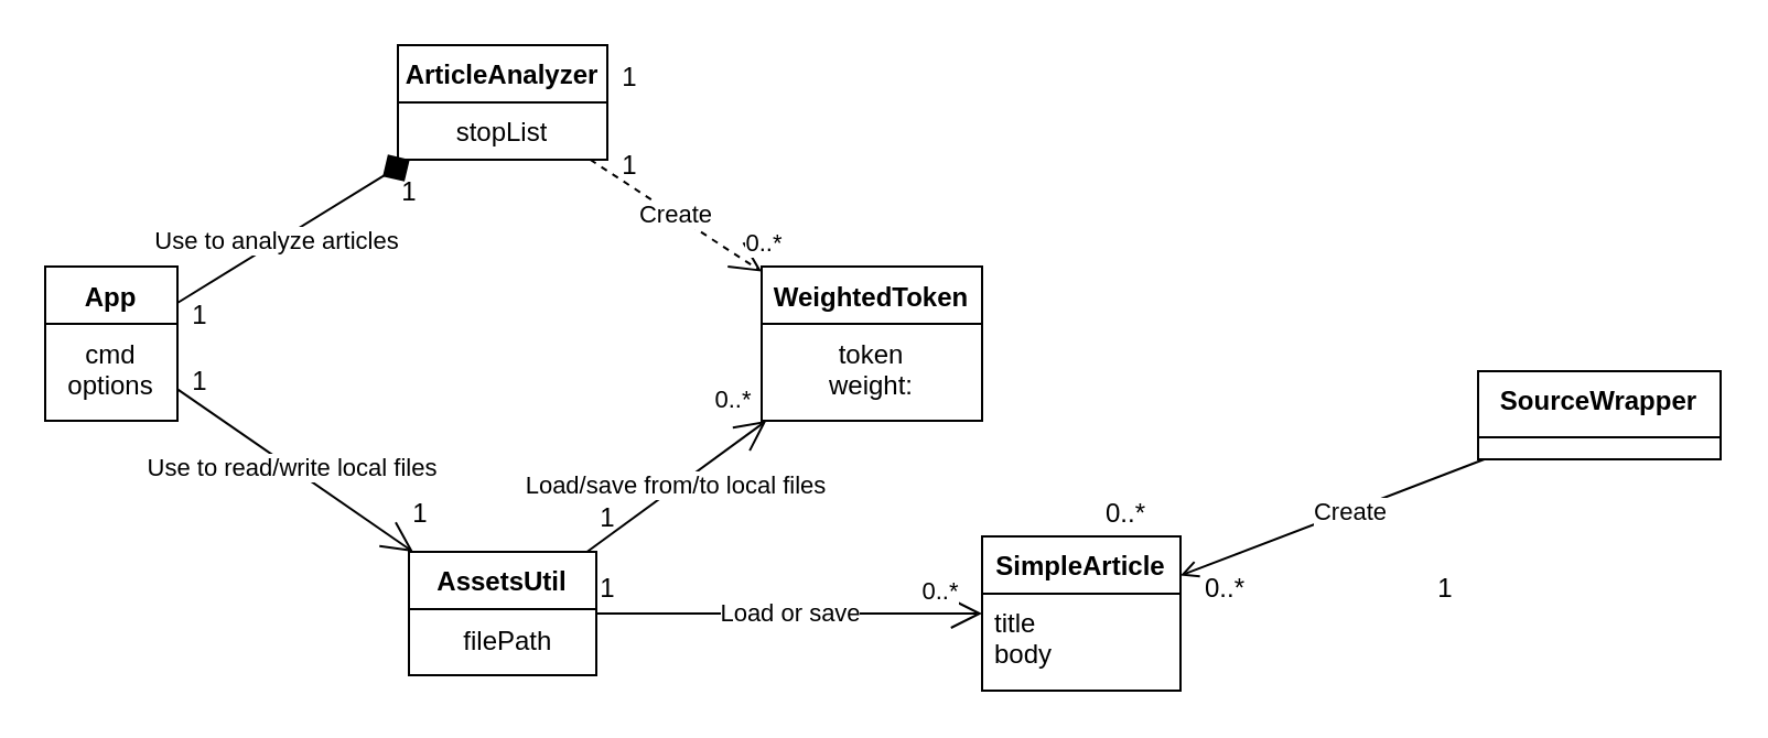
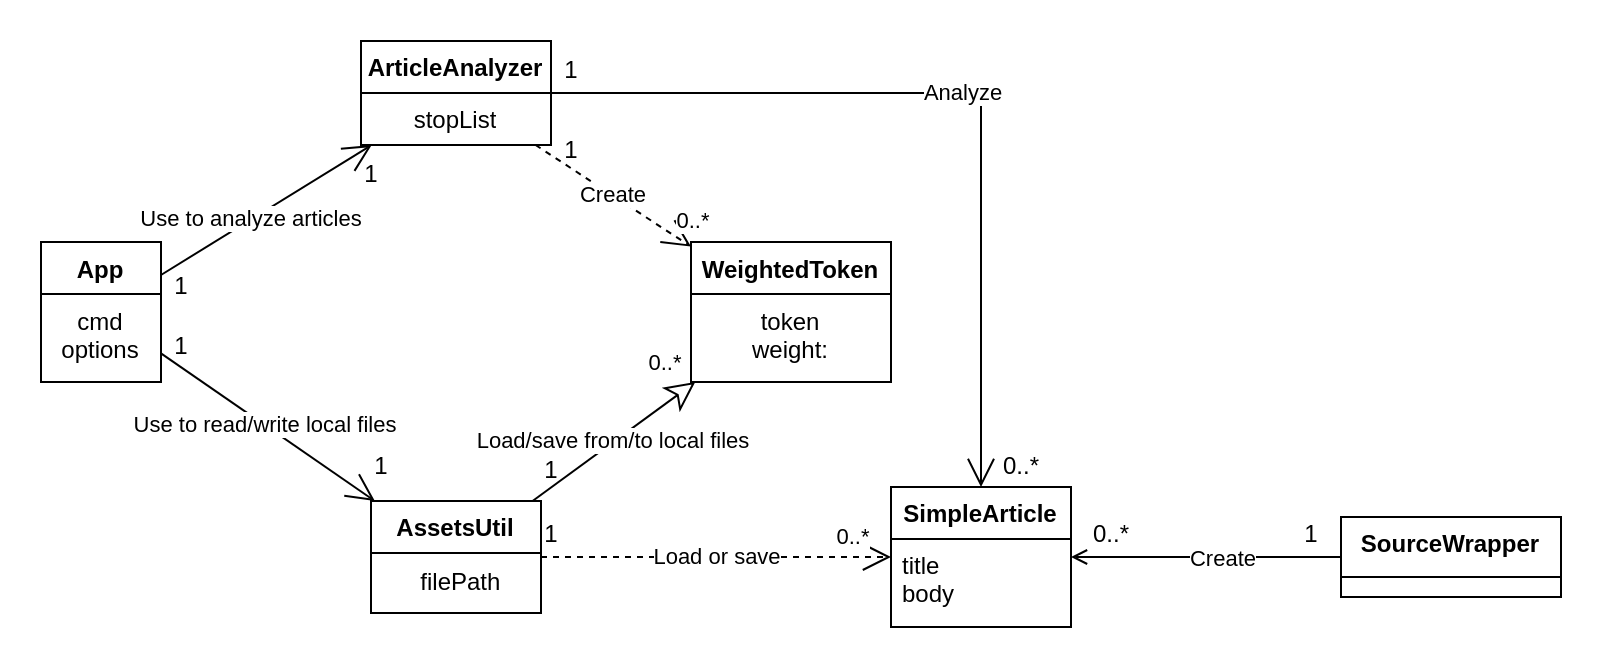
+ <mxCell id="36" value="Analyze" style="endArrow=open;endSize=12;html=1;rounded=0;" edge="1" parent="1" source="9" target="3"><mxGeometry width="160" relative="1" as="geometry"><mxPoint x="380" y="210" as="sourcePoint" /><mxPoint x="540" y="210" as="targetPoint" /><Array as="points"><mxPoint x="490" y="46" /></Array></mxGeometry></mxCell>
- <mxCell id="19" value="" style="endArrow=diamond;endFill=1;endSize=12;html=1;rounded=0;" edge="1" parent="1" source="23" target="9"><mxGeometry width="160" relative="1" as="geometry"><mxPoint x="450" y="80.5" as="sourcePoint" /><mxPoint x="610" y="80.5" as="targetPoint" /></mxGeometry></mxCell>
+ <mxCell id="19" value="" style="endArrow=open;endFill=1;endSize=12;html=1;rounded=0;" edge="1" parent="1" source="23" target="9"><mxGeometry width="160" relative="1" as="geometry"><mxPoint x="450" y="80.5" as="sourcePoint" /><mxPoint x="610" y="80.5" as="targetPoint" /></mxGeometry></mxCell>
- <mxCell id="2" value="SourceWrapper" style="swimlane;fontStyle=1;align=center;verticalAlign=top;childLayout=stackLayout;horizontal=1;startSize=30;horizontalStack=0;resizeParent=1;resizeParentMax=0;resizeLast=0;collapsible=1;marginBottom=0;whiteSpace=wrap;html=1;" vertex="1" parent="1"><mxGeometry x="670" y="168" width="110" height="40" as="geometry" /></mxCell>
+ <mxCell id="2" value="SourceWrapper" style="swimlane;fontStyle=1;align=center;verticalAlign=top;childLayout=stackLayout;horizontal=1;startSize=30;horizontalStack=0;resizeParent=1;resizeParentMax=0;resizeLast=0;collapsible=1;marginBottom=0;whiteSpace=wrap;html=1;" vertex="1" parent="1"><mxGeometry x="670" y="258" width="110" height="40" as="geometry" /></mxCell>
- <mxCell id="13" value="Load/save from/to local files" style="endArrow=open;endSize=12;html=1;rounded=0;endFill=0;" edge="1" parent="1" source="7" target="11"><mxGeometry width="160" relative="1" as="geometry"><mxPoint x="660" y="120.5" as="sourcePoint" /><mxPoint x="820" y="120.5" as="targetPoint" /></mxGeometry></mxCell>
+ <mxCell id="13" value="Load/save from/to local files" style="endArrow=classic;endSize=12;html=1;rounded=0;endFill=0;" edge="1" parent="1" source="7" target="11"><mxGeometry width="160" relative="1" as="geometry"><mxPoint x="660" y="120.5" as="sourcePoint" /><mxPoint x="820" y="120.5" as="targetPoint" /></mxGeometry></mxCell>
- <mxCell id="21" value="Load or save" style="endArrow=open;endSize=12;html=1;rounded=0;endFill=0;" edge="1" parent="1" source="7" target="3"><mxGeometry width="160" relative="1" as="geometry"><mxPoint x="450" y="180.5" as="sourcePoint" /><mxPoint x="610" y="180.5" as="targetPoint" /></mxGeometry></mxCell>
+ <mxCell id="21" value="Load or save" style="endArrow=open;endSize=12;html=1;rounded=0;endFill=0;dashed=1;" edge="1" parent="1" source="7" target="3"><mxGeometry width="160" relative="1" as="geometry"><mxPoint x="450" y="180.5" as="sourcePoint" /><mxPoint x="610" y="180.5" as="targetPoint" /></mxGeometry></mxCell>
